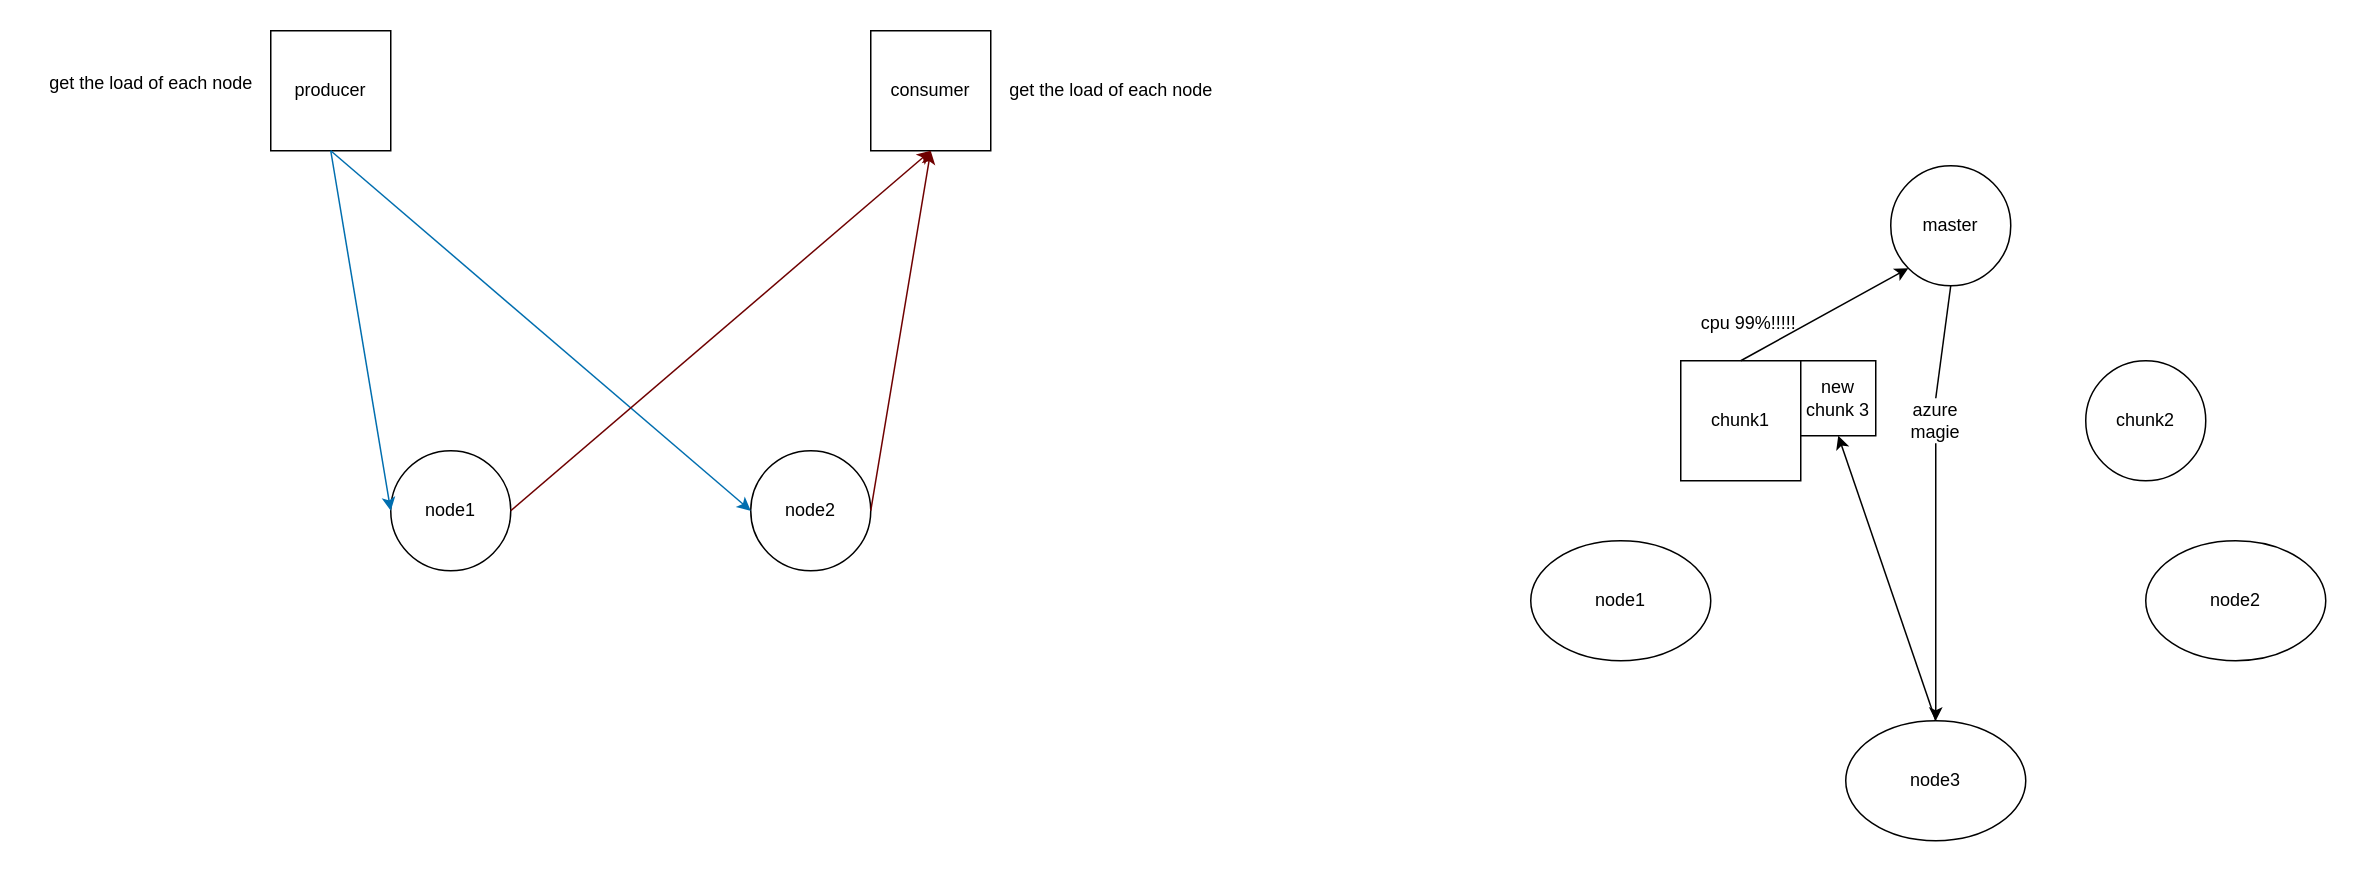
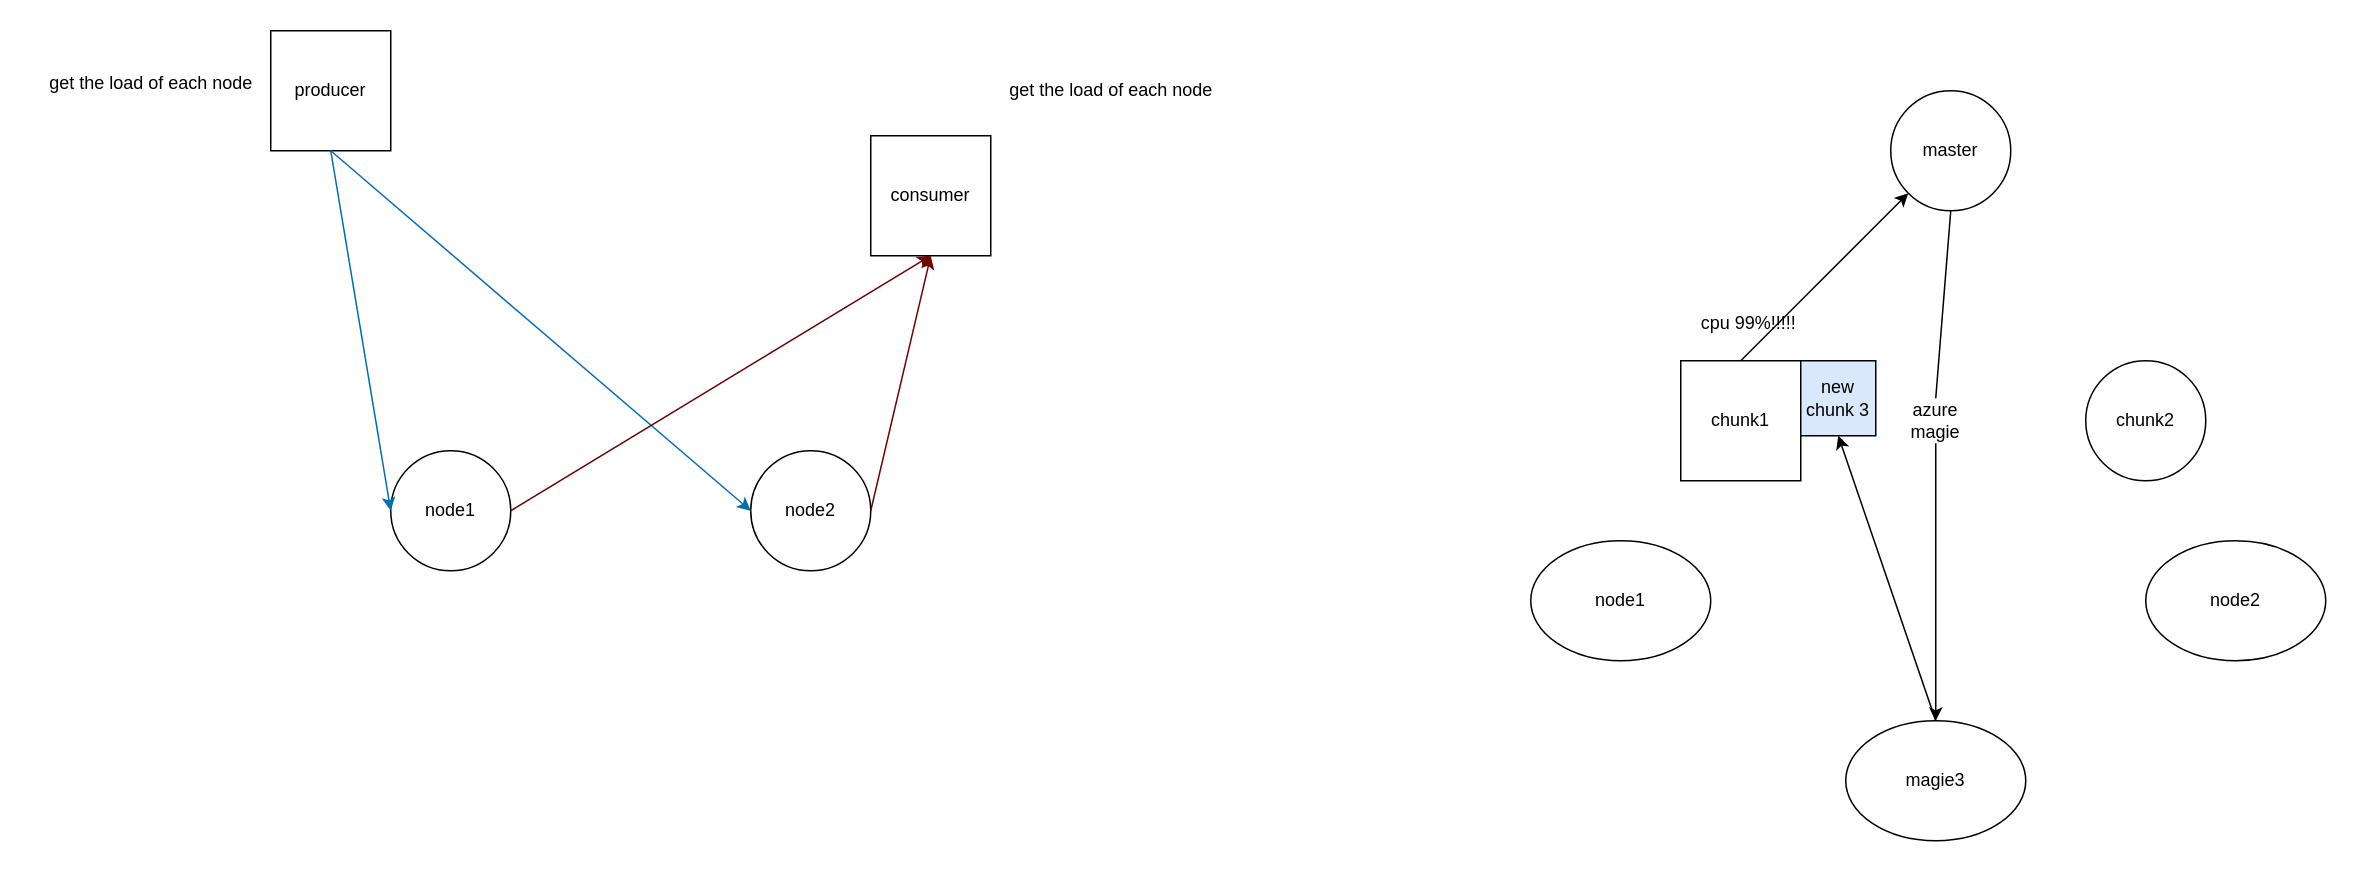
- <mxCell id="3" value="consumer" style="whiteSpace=wrap;html=1;aspect=fixed;" vertex="1" parent="1"><mxGeometry x="580" y="20" width="80" height="80" as="geometry" /></mxCell>
+ <mxCell id="3" value="consumer" style="whiteSpace=wrap;html=1;aspect=fixed;" vertex="1" parent="1"><mxGeometry x="580" y="90" width="80" height="80" as="geometry" /></mxCell>
- <mxCell id="14" value="master" style="ellipse;whiteSpace=wrap;html=1;aspect=fixed;" vertex="1" parent="1"><mxGeometry x="1260" y="110" width="80" height="80" as="geometry" /></mxCell>
+ <mxCell id="14" value="master" style="ellipse;whiteSpace=wrap;html=1;aspect=fixed;" vertex="1" parent="1"><mxGeometry x="1260" y="60" width="80" height="80" as="geometry" /></mxCell>
- <mxCell id="23" value="new chunk 3" style="whiteSpace=wrap;html=1;aspect=fixed;" vertex="1" parent="1"><mxGeometry x="1200" y="240" width="50" height="50" as="geometry" /></mxCell>
+ <mxCell id="23" value="new chunk 3" style="whiteSpace=wrap;html=1;aspect=fixed;fillColor=#dae8fc;" vertex="1" parent="1"><mxGeometry x="1200" y="240" width="50" height="50" as="geometry" /></mxCell>
- <mxCell id="19" value="node3" style="ellipse;whiteSpace=wrap;html=1;" vertex="1" parent="1"><mxGeometry x="1230" y="480" width="120" height="80" as="geometry" /></mxCell>
+ <mxCell id="19" value="magie3" style="ellipse;whiteSpace=wrap;html=1;" vertex="1" parent="1"><mxGeometry x="1230" y="480" width="120" height="80" as="geometry" /></mxCell>
